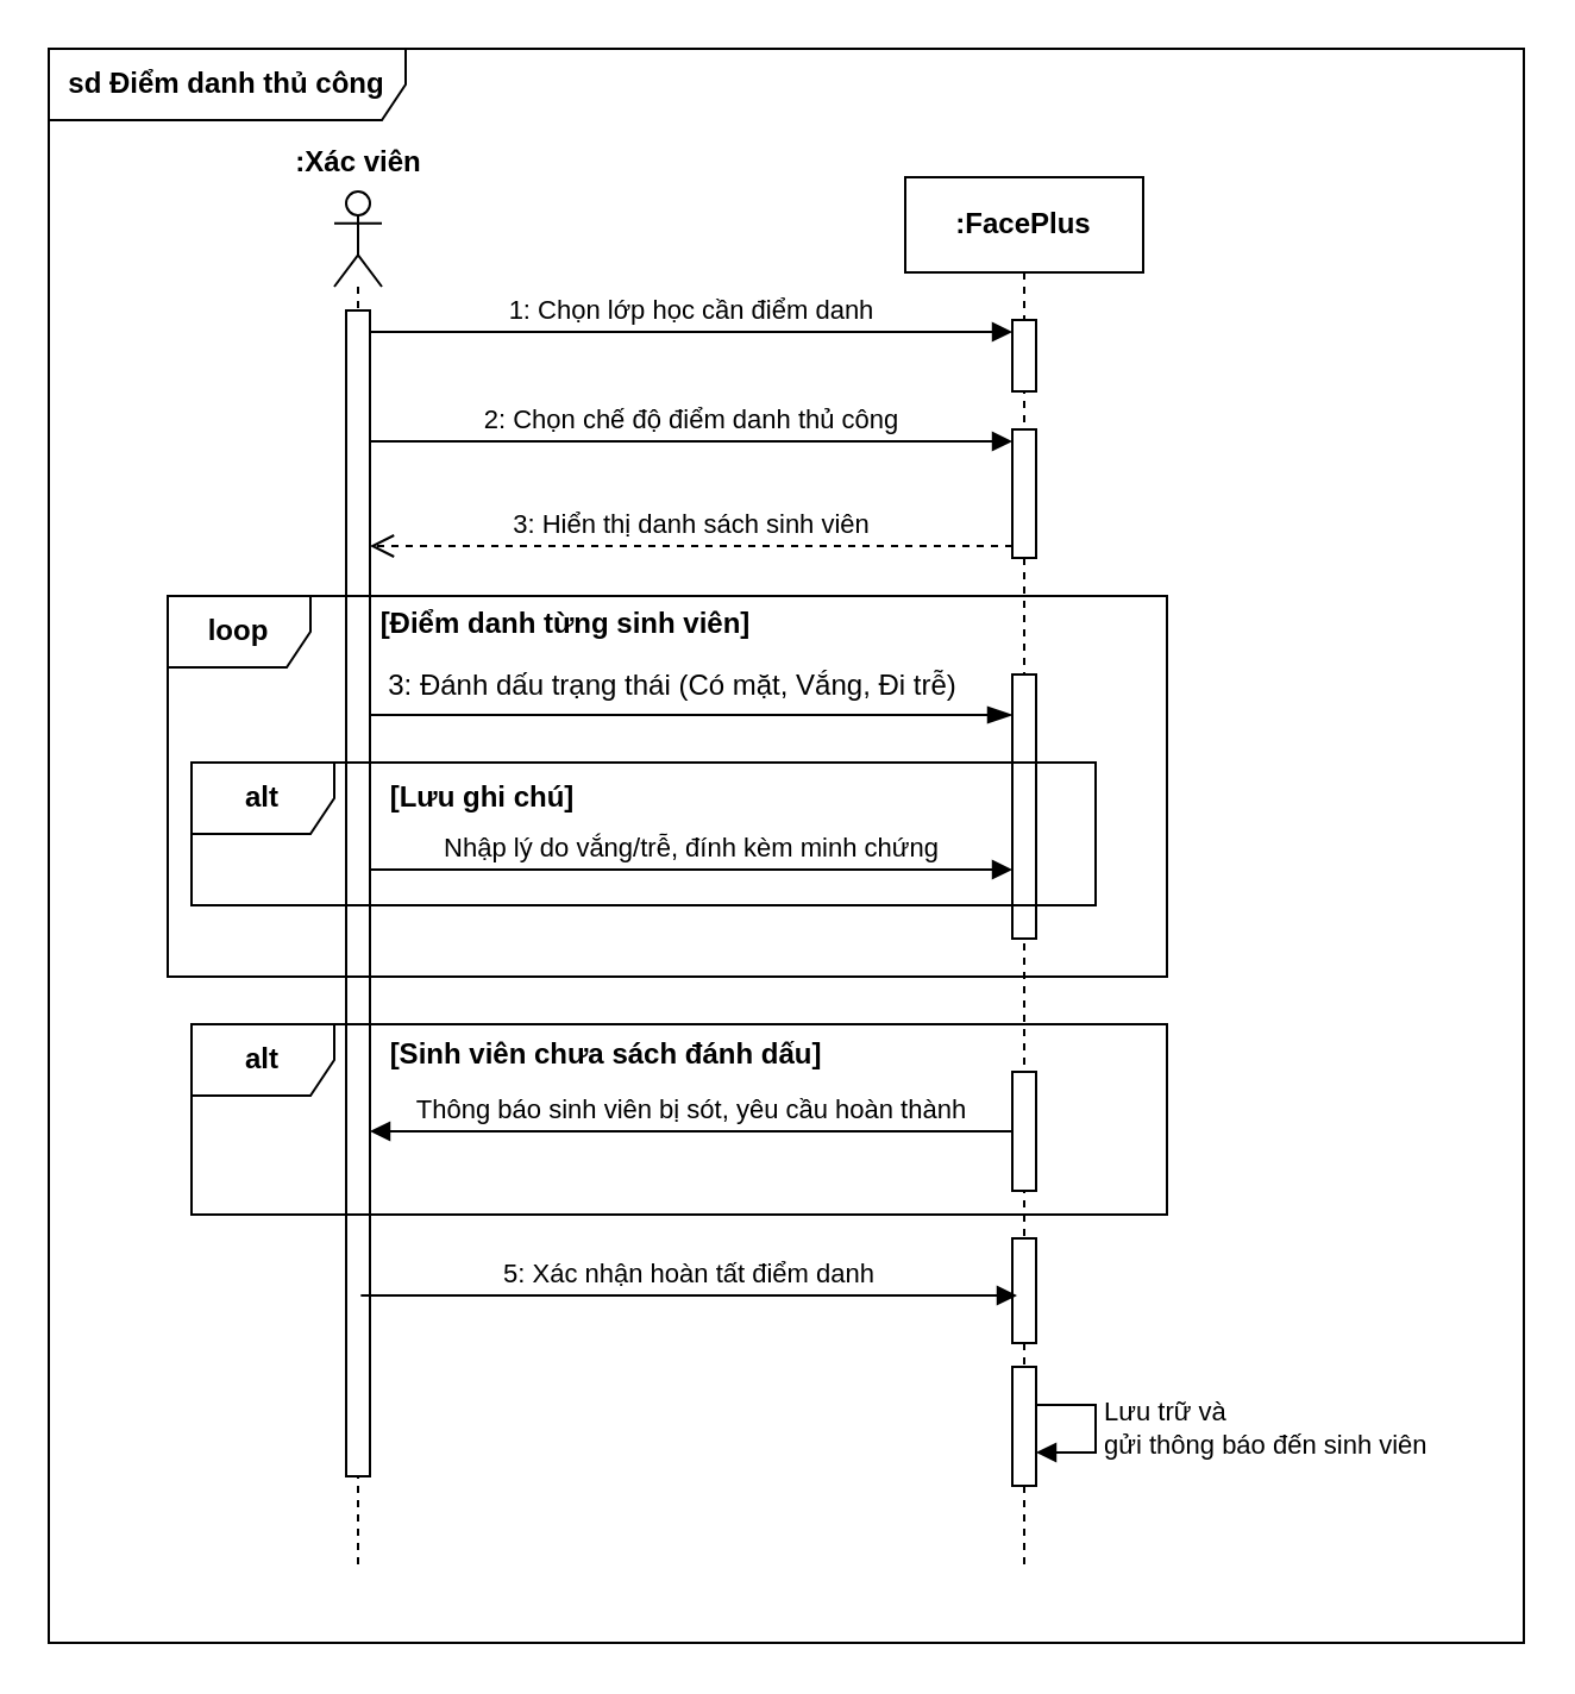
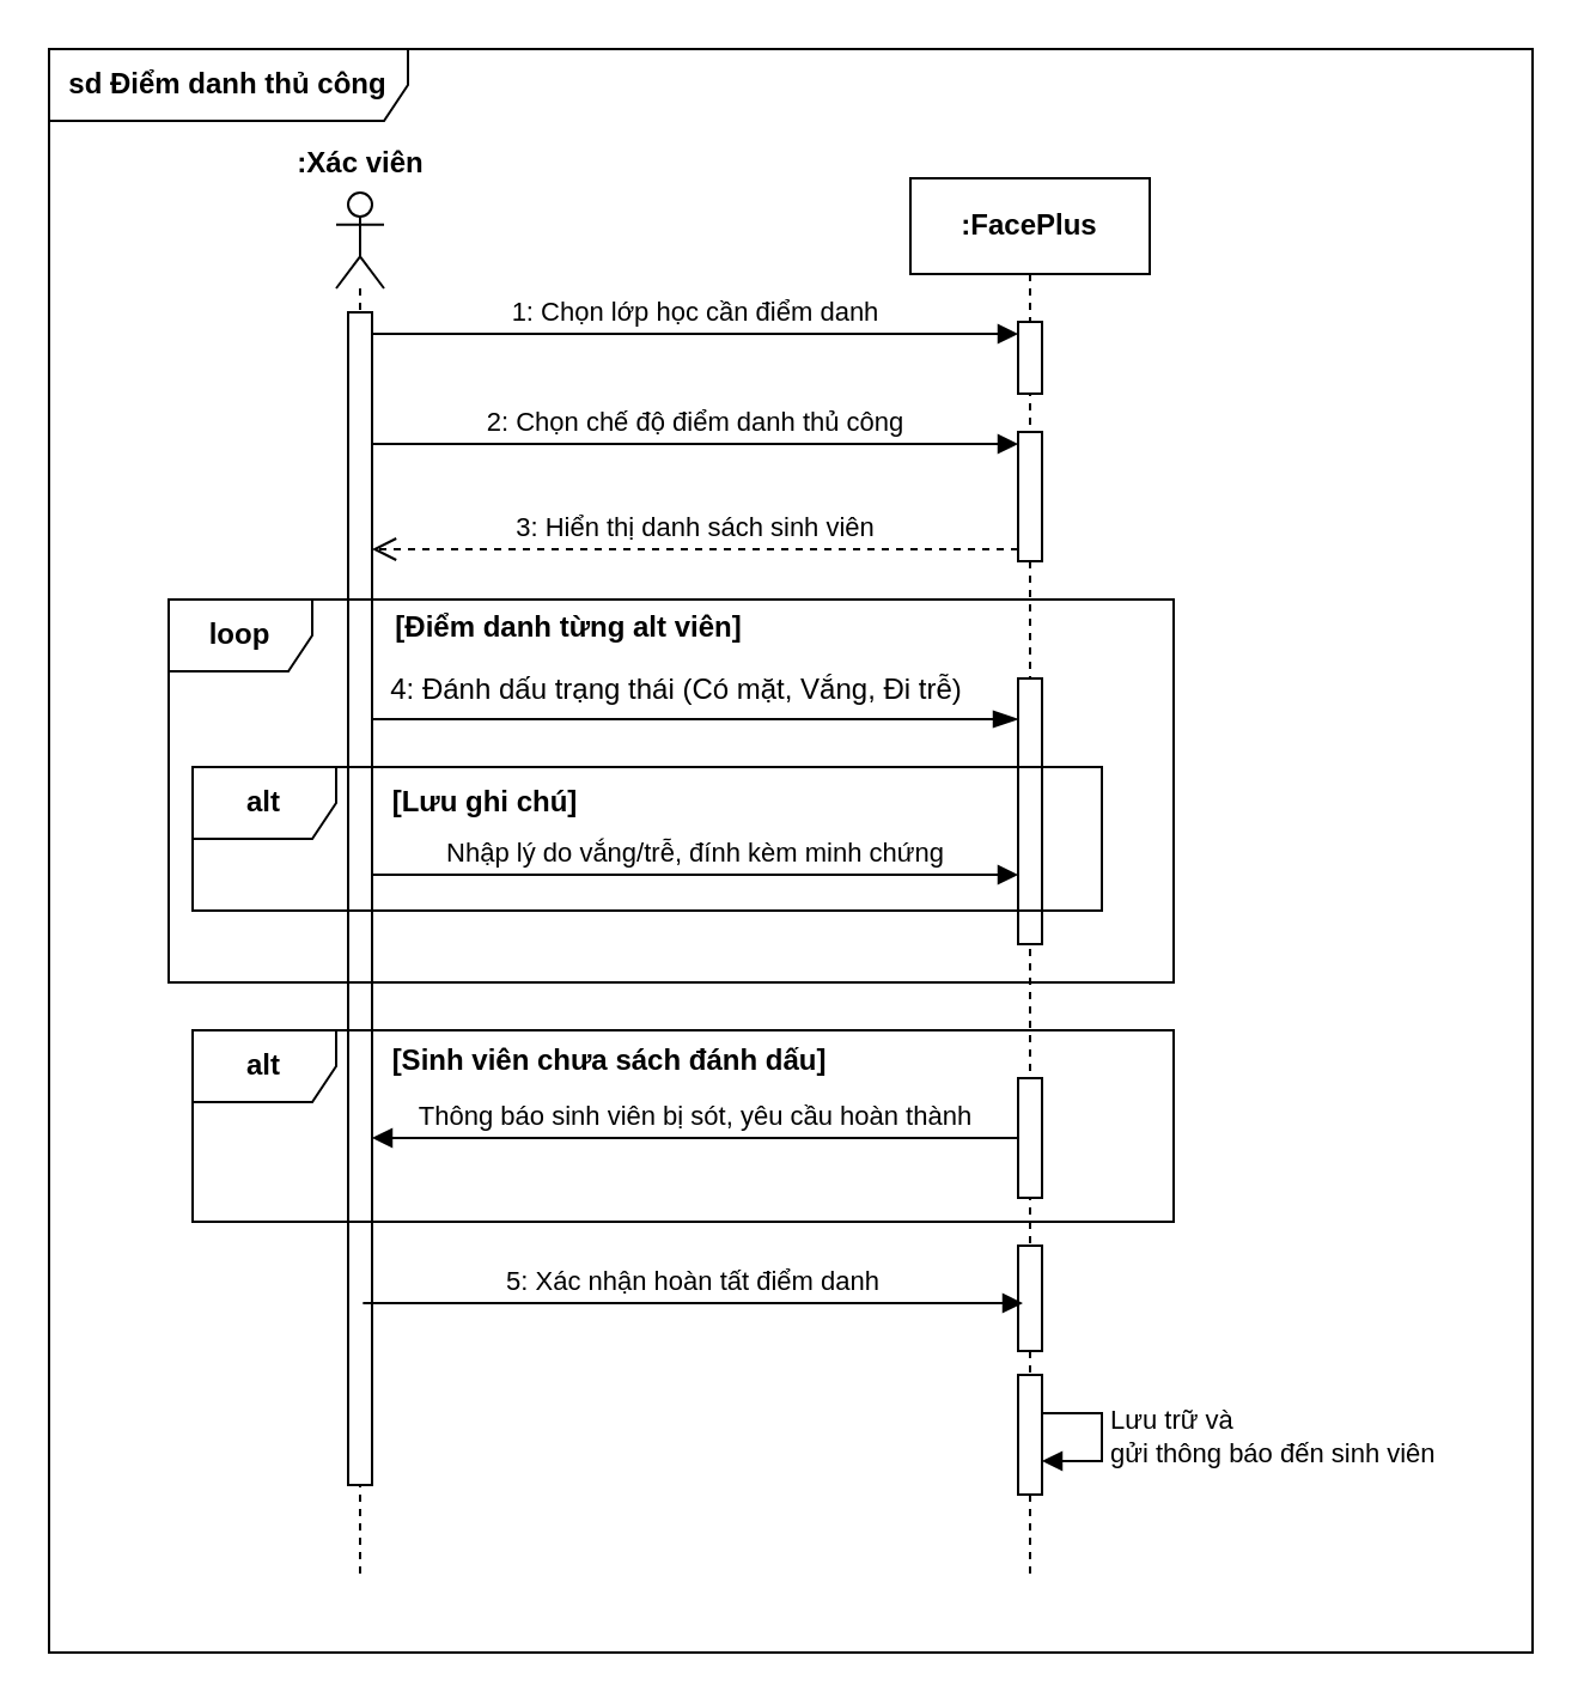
- <mxCell id="19" value="&lt;b&gt;[Điểm danh từng sinh viên]&lt;/b&gt;" style="text;html=1;align=center;verticalAlign=middle;resizable=0;points=[];autosize=1;strokeColor=none;fillColor=none;" vertex="1" parent="1"><mxGeometry x="147" y="247" width="180" height="30" as="geometry" /></mxCell>
+ <mxCell id="19" value="&lt;b&gt;[Điểm danh từng alt viên]&lt;/b&gt;" style="text;html=1;align=center;verticalAlign=middle;resizable=0;points=[];autosize=1;strokeColor=none;fillColor=none;" vertex="1" parent="1"><mxGeometry x="147" y="247" width="180" height="30" as="geometry" /></mxCell>
- <mxCell id="18" value="3: Đánh dấu trạng thái (Có mặt, Vắng, Đi trễ)" style="text;html=1;align=center;verticalAlign=middle;resizable=0;points=[];autosize=1;strokeColor=none;fillColor=none;" vertex="1" parent="1"><mxGeometry x="152" y="273" width="260" height="30" as="geometry" /></mxCell>
+ <mxCell id="18" value="4: Đánh dấu trạng thái (Có mặt, Vắng, Đi trễ)" style="text;html=1;align=center;verticalAlign=middle;resizable=0;points=[];autosize=1;strokeColor=none;fillColor=none;" vertex="1" parent="1"><mxGeometry x="152" y="273" width="260" height="30" as="geometry" /></mxCell>
